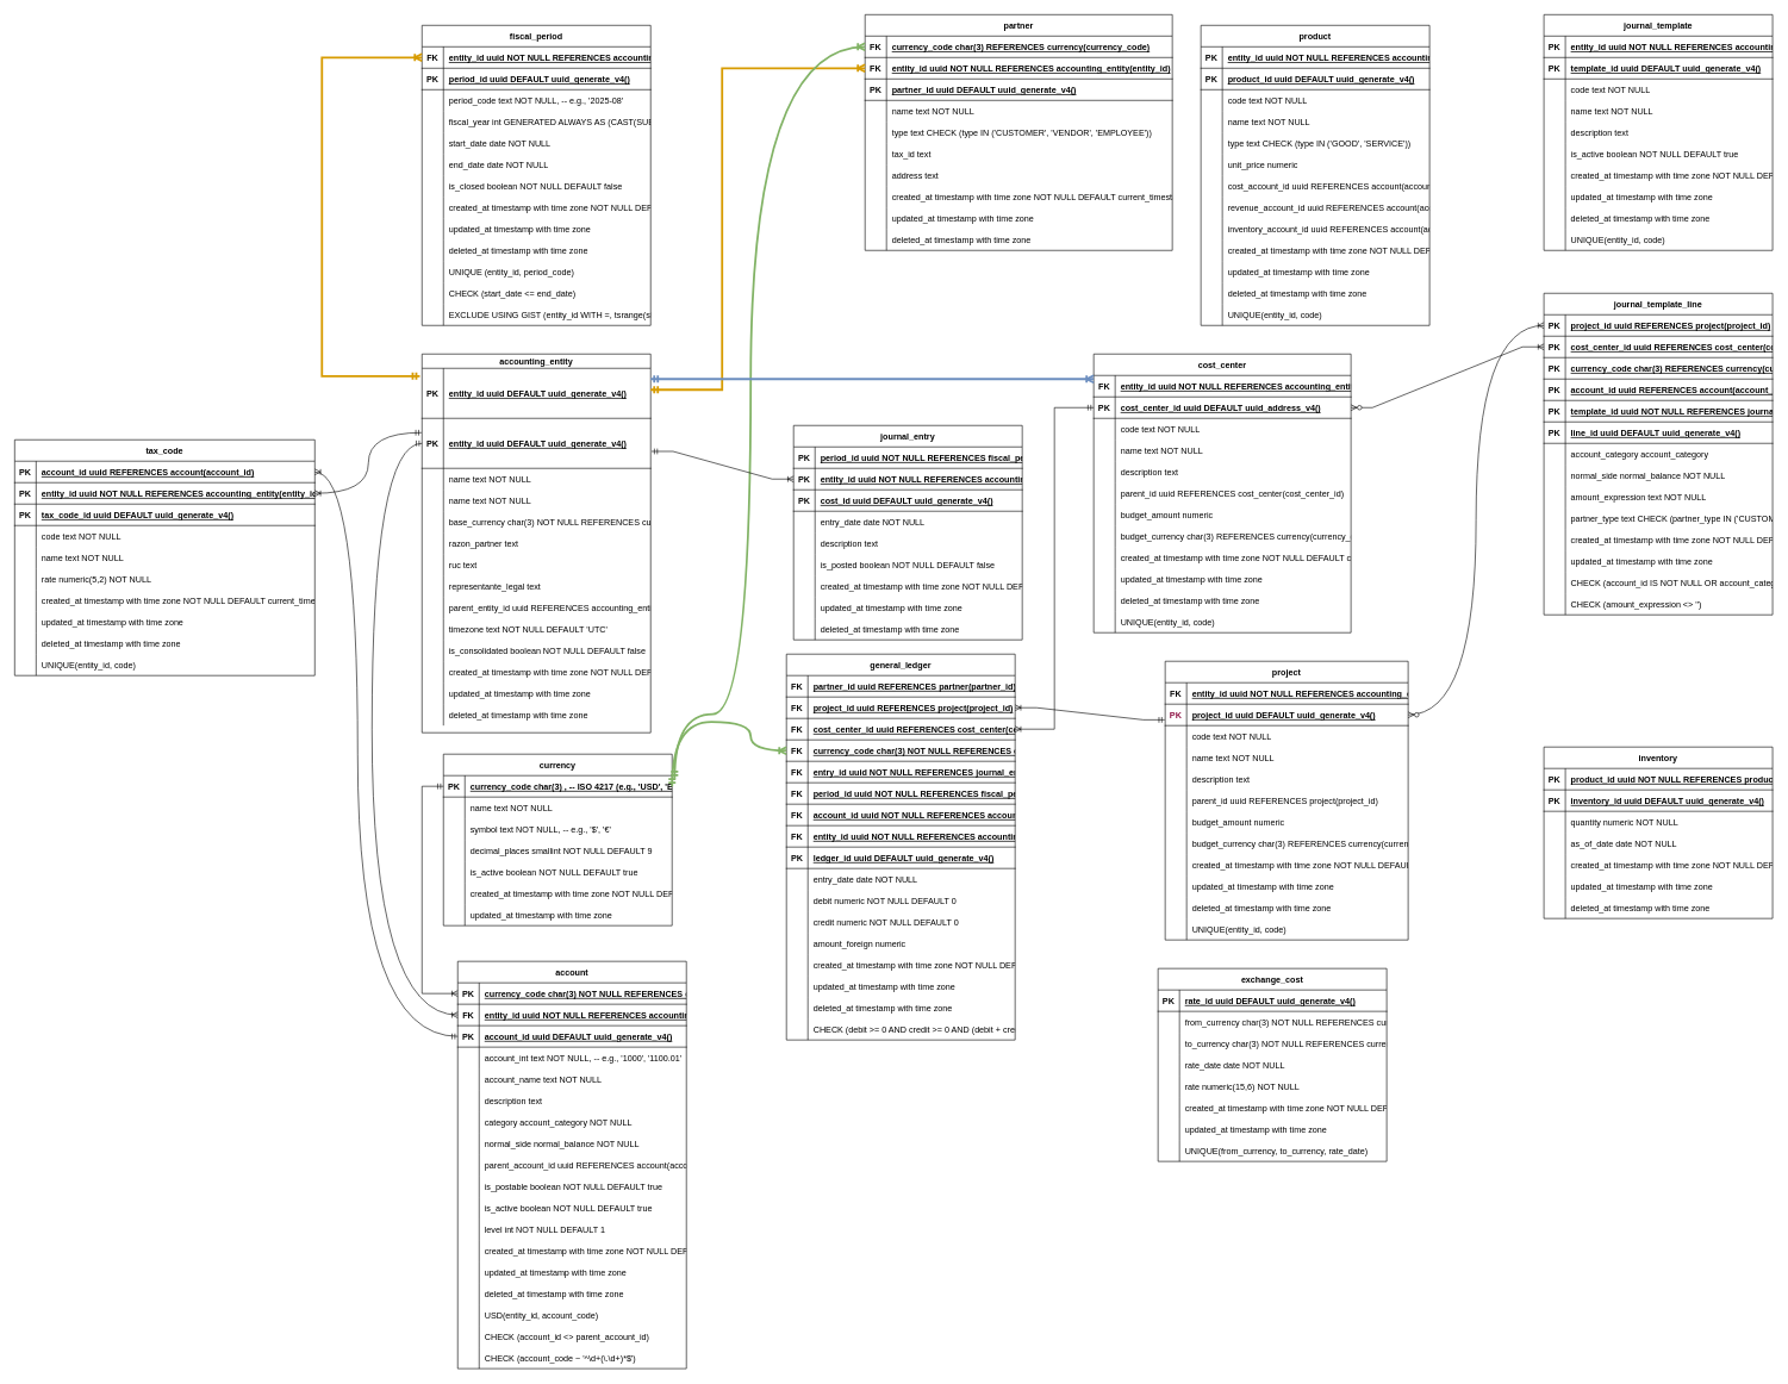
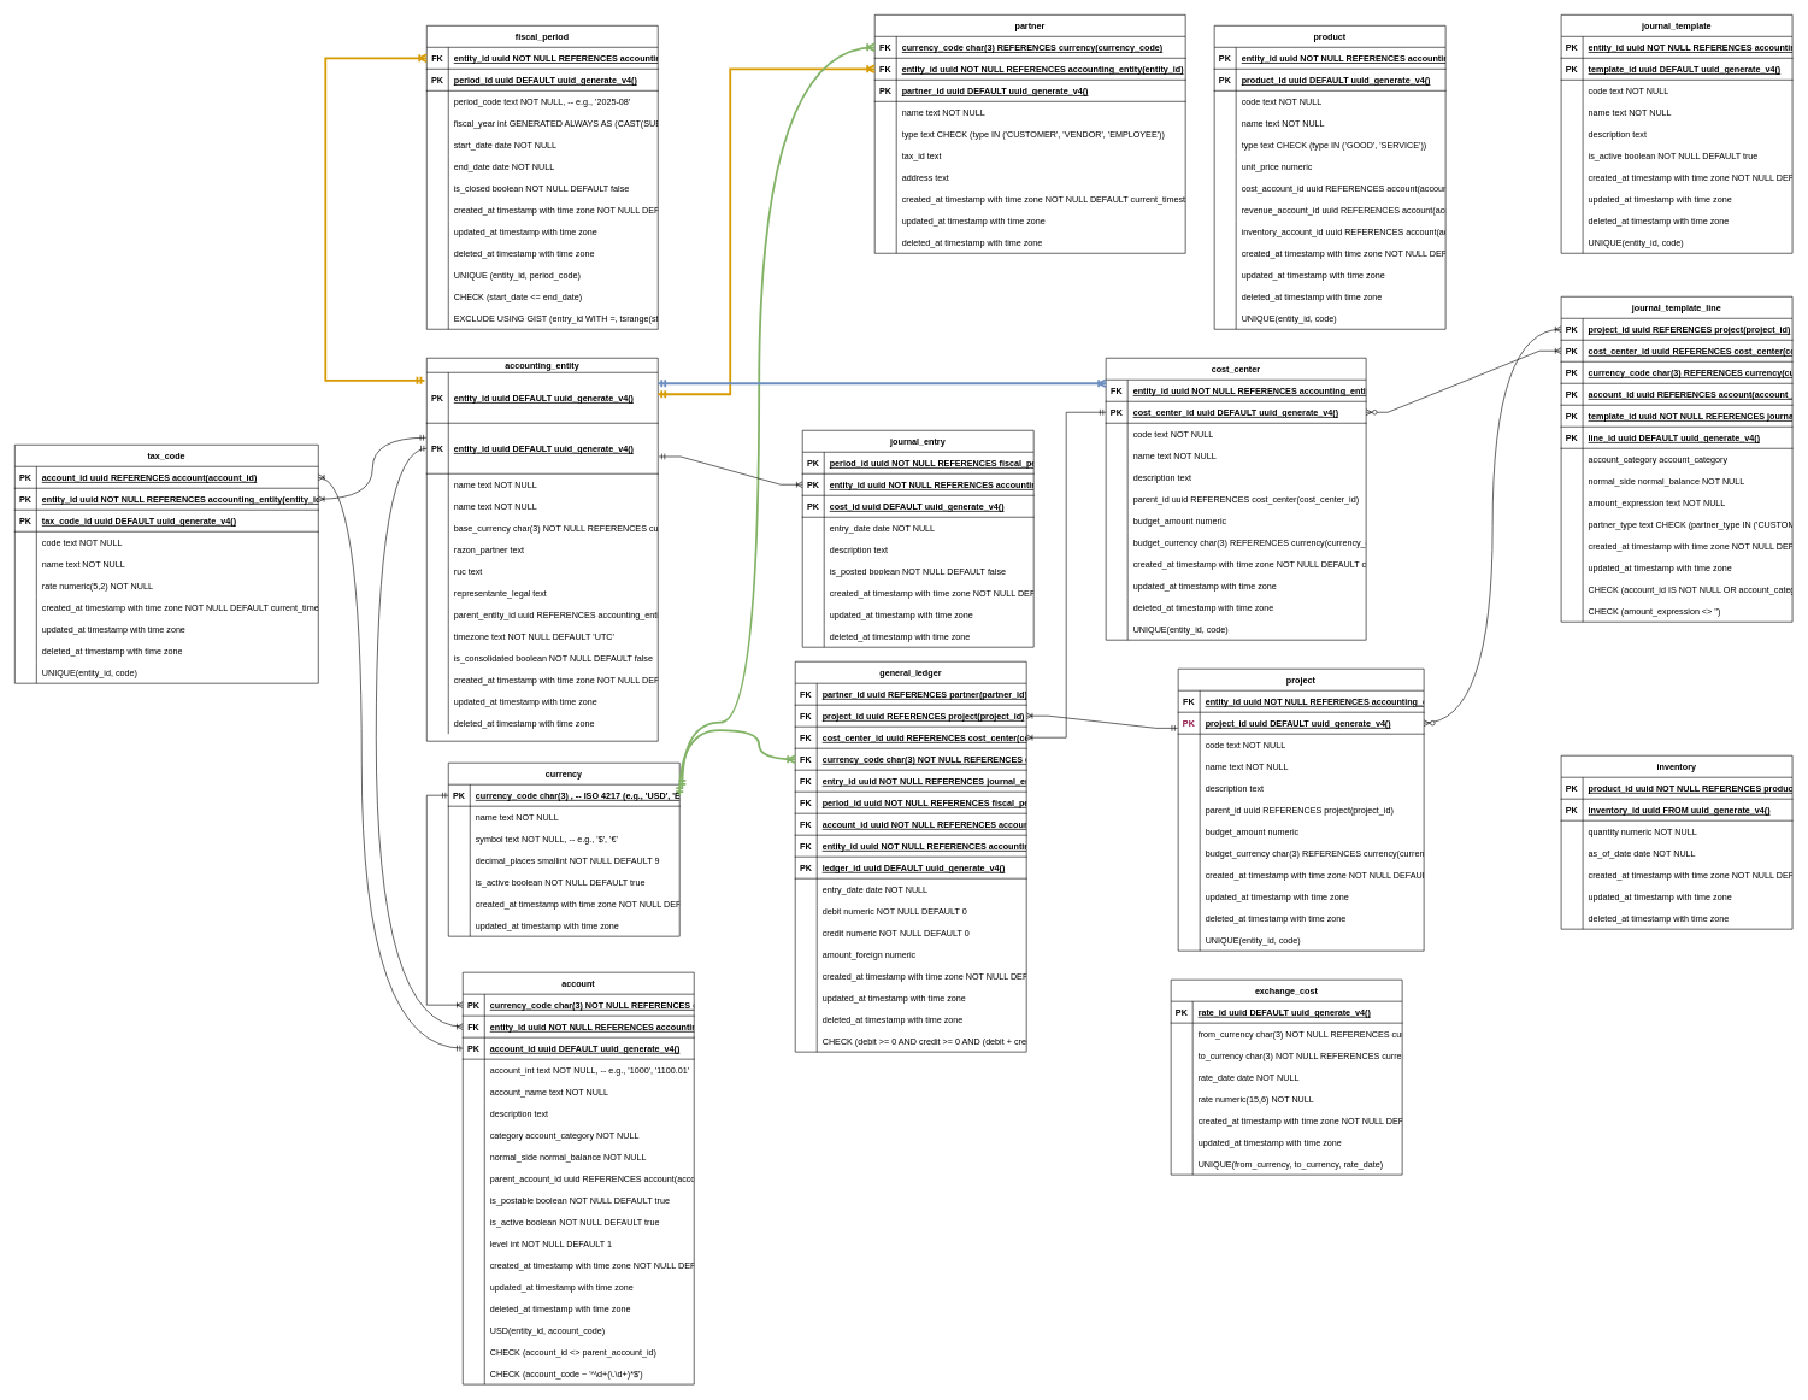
- <mxCell id="106" value="EXCLUDE USING GIST (entity_id WITH =, tsrange(start_date, end_date) WITH &amp;&amp;)" style="shape=partialRectangle;overflow=hidden;connectable=0;fillColor=none;align=left;strokeColor=inherit;top=0;left=0;bottom=0;right=0;spacingLeft=6;" vertex="1" parent="104"><mxGeometry x="30" width="290" height="30" as="geometry"><mxRectangle width="290" height="30" as="alternateBounds" /></mxGeometry></mxCell>
+ <mxCell id="106" value="EXCLUDE USING GIST (entry_id WITH =, tsrange(start_date, end_date) WITH &amp;&amp;)" style="shape=partialRectangle;overflow=hidden;connectable=0;fillColor=none;align=left;strokeColor=inherit;top=0;left=0;bottom=0;right=0;spacingLeft=6;" vertex="1" parent="104"><mxGeometry x="30" width="290" height="30" as="geometry"><mxRectangle width="290" height="30" as="alternateBounds" /></mxGeometry></mxCell>
- <mxCell id="168" value="cost_center_id uuid  DEFAULT uuid_address_v4()" style="shape=partialRectangle;overflow=hidden;connectable=0;fillColor=none;align=left;strokeColor=inherit;top=0;left=0;bottom=0;right=0;spacingLeft=6;fontStyle=5;" vertex="1" parent="166"><mxGeometry x="30" width="330" height="30" as="geometry"><mxRectangle width="330" height="30" as="alternateBounds" /></mxGeometry></mxCell>
+ <mxCell id="168" value="cost_center_id uuid  DEFAULT uuid_generate_v4()" style="shape=partialRectangle;overflow=hidden;connectable=0;fillColor=none;align=left;strokeColor=inherit;top=0;left=0;bottom=0;right=0;spacingLeft=6;fontStyle=5;" vertex="1" parent="166"><mxGeometry x="30" width="330" height="30" as="geometry"><mxRectangle width="330" height="30" as="alternateBounds" /></mxGeometry></mxCell>
- <mxCell id="369" value="inventory_id uuid  DEFAULT uuid_generate_v4()" style="shape=partialRectangle;overflow=hidden;connectable=0;fillColor=none;align=left;strokeColor=inherit;top=0;left=0;bottom=0;right=0;spacingLeft=6;fontStyle=5;" vertex="1" parent="367"><mxGeometry x="30" width="290" height="30" as="geometry"><mxRectangle width="290" height="30" as="alternateBounds" /></mxGeometry></mxCell>
+ <mxCell id="369" value="inventory_id uuid  FROM uuid_generate_v4()" style="shape=partialRectangle;overflow=hidden;connectable=0;fillColor=none;align=left;strokeColor=inherit;top=0;left=0;bottom=0;right=0;spacingLeft=6;fontStyle=5;" vertex="1" parent="367"><mxGeometry x="30" width="290" height="30" as="geometry"><mxRectangle width="290" height="30" as="alternateBounds" /></mxGeometry></mxCell>
